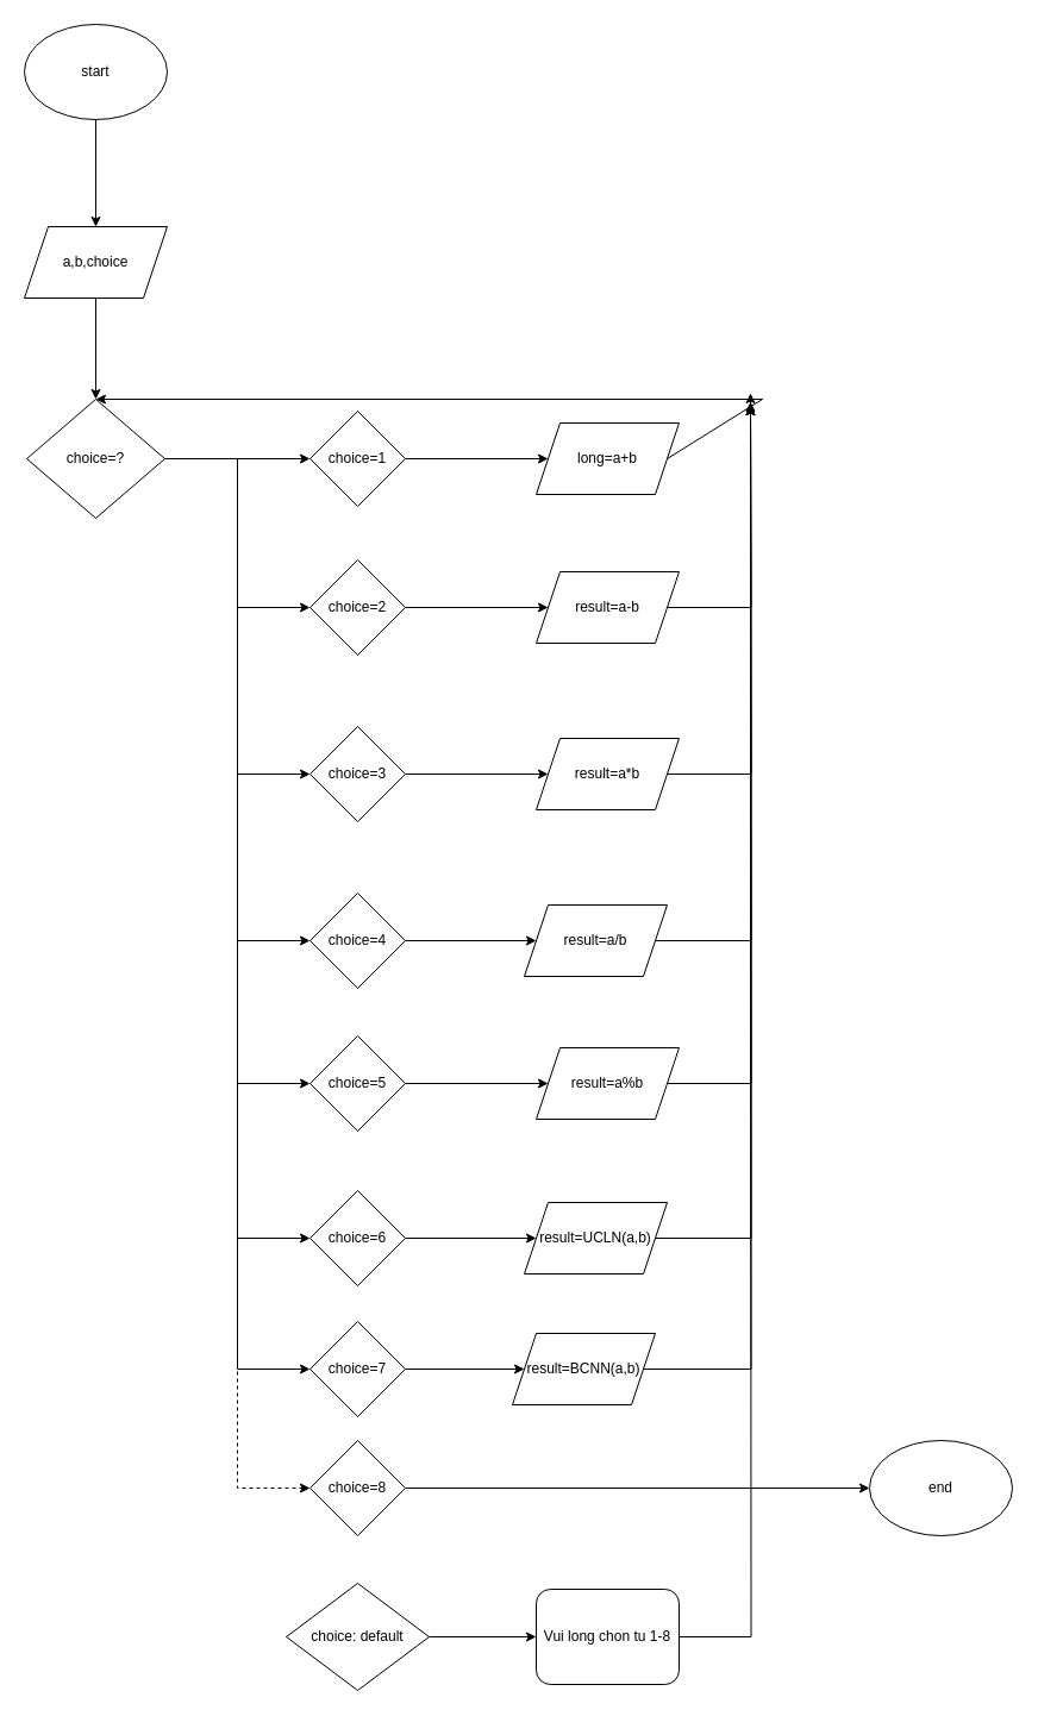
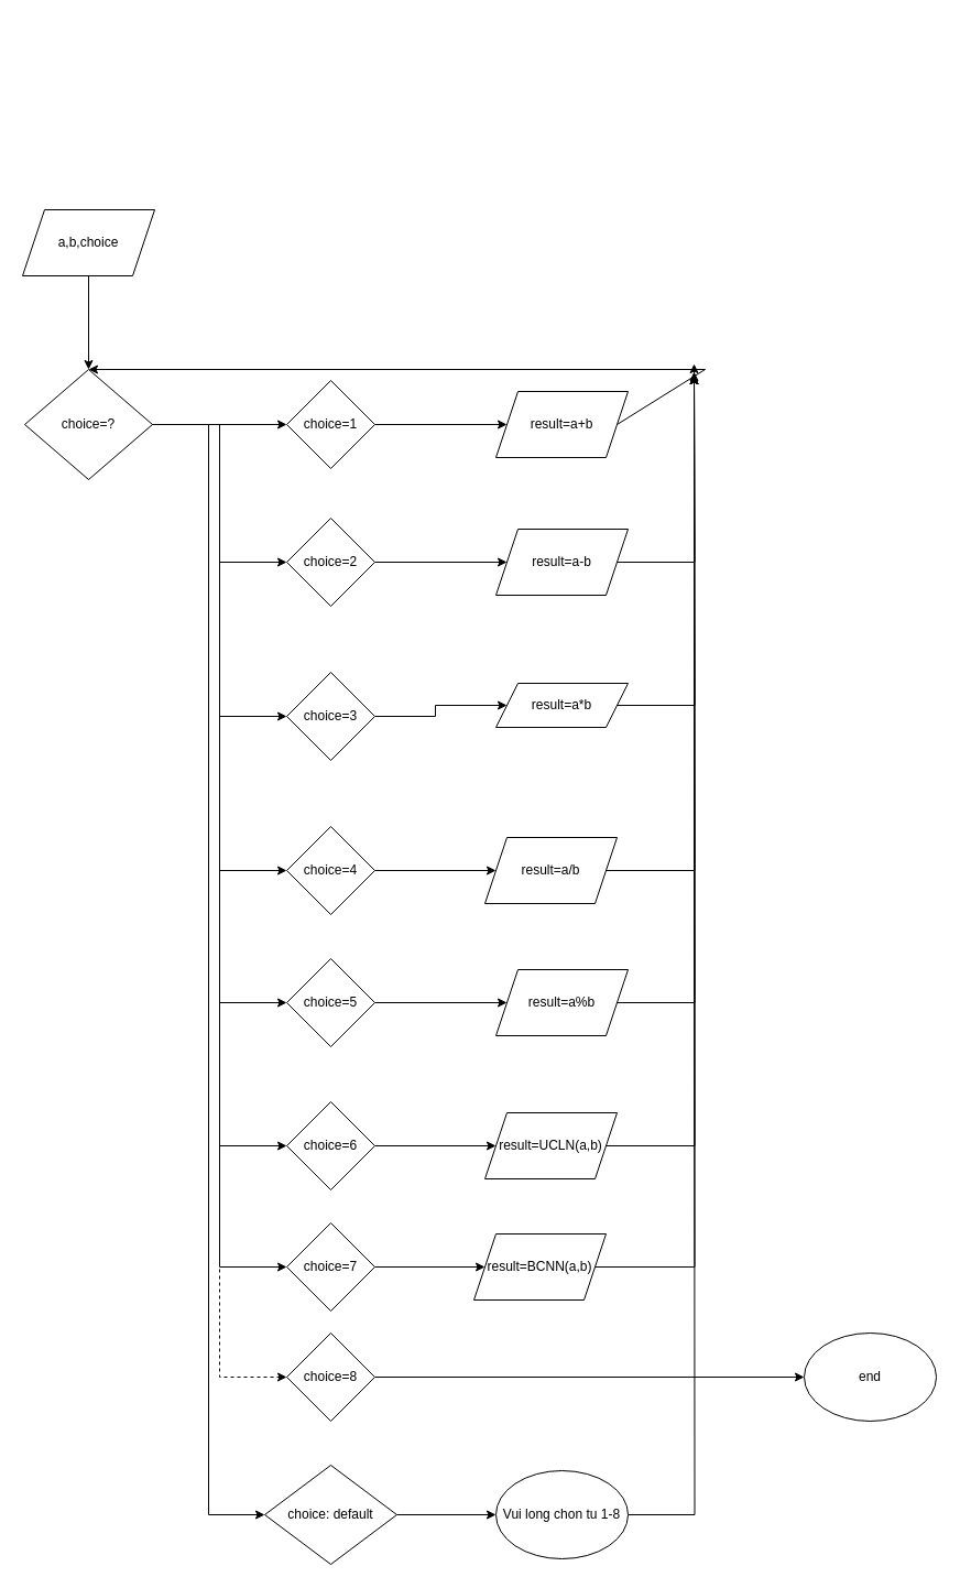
- <mxCell id="3" value="start" style="ellipse;whiteSpace=wrap;html=1;" parent="1" vertex="1"><mxGeometry x="20" y="20" width="120" height="80" as="geometry" /></mxCell>
- <mxCell id="2" style="edgeStyle=orthogonalEdgeStyle;rounded=0;orthogonalLoop=1;jettySize=auto;html=1;entryX=0.5;entryY=0;entryDx=0;entryDy=0;" parent="1" source="3" target="7" edge="1"><mxGeometry relative="1" as="geometry"><mxPoint x="90" y="160" as="targetPoint" /></mxGeometry></mxCell>
- <mxCell id="21" value="long=a+b" style="shape=parallelogram;perimeter=parallelogramPerimeter;whiteSpace=wrap;html=1;fixedSize=1;" parent="1" vertex="1"><mxGeometry x="450" y="355" width="120" height="60" as="geometry" /></mxCell>
+ <mxCell id="21" value="result=a+b" style="shape=parallelogram;perimeter=parallelogramPerimeter;whiteSpace=wrap;html=1;fixedSize=1;" parent="1" vertex="1"><mxGeometry x="450" y="355" width="120" height="60" as="geometry" /></mxCell>
- <mxCell id="29" value="result=a*b" style="shape=parallelogram;perimeter=parallelogramPerimeter;whiteSpace=wrap;html=1;fixedSize=1;" parent="1" vertex="1"><mxGeometry x="450" y="620" width="120" height="60" as="geometry" /></mxCell>
+ <mxCell id="29" value="result=a*b" style="shape=parallelogram;perimeter=parallelogramPerimeter;whiteSpace=wrap;html=1;fixedSize=1;" parent="1" vertex="1"><mxGeometry x="450" y="620" width="120" height="40" as="geometry" /></mxCell>
+ <mxCell id="16" style="edgeStyle=orthogonalEdgeStyle;rounded=0;orthogonalLoop=1;jettySize=auto;html=1;exitX=1;exitY=0.5;exitDx=0;exitDy=0;entryX=0;entryY=0.5;entryDx=0;entryDy=0;" edge="1" parent="1" source="17" target="49"><mxGeometry relative="1" as="geometry" /></mxCell>
- <mxCell id="51" value="Vui long chon tu 1-8" style="whiteSpace=wrap;html=1;rounded=1;" parent="1" vertex="1"><mxGeometry x="450" y="1335" width="120" height="80" as="geometry" /></mxCell>
+ <mxCell id="51" value="Vui long chon tu 1-8" style="ellipse;whiteSpace=wrap;html=1;" parent="1" vertex="1"><mxGeometry x="450" y="1335" width="120" height="80" as="geometry" /></mxCell>
